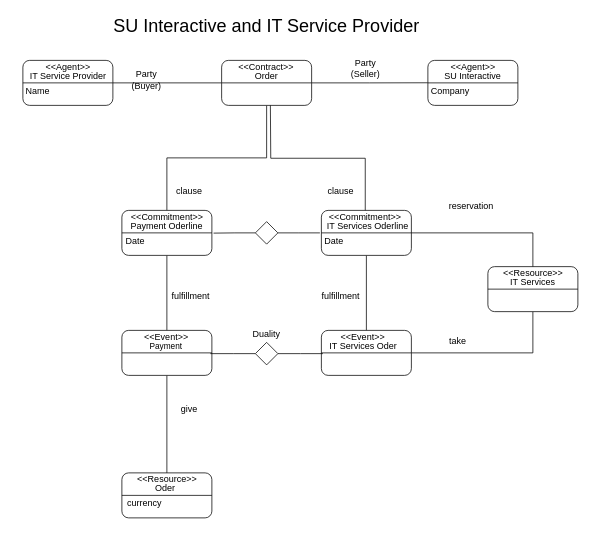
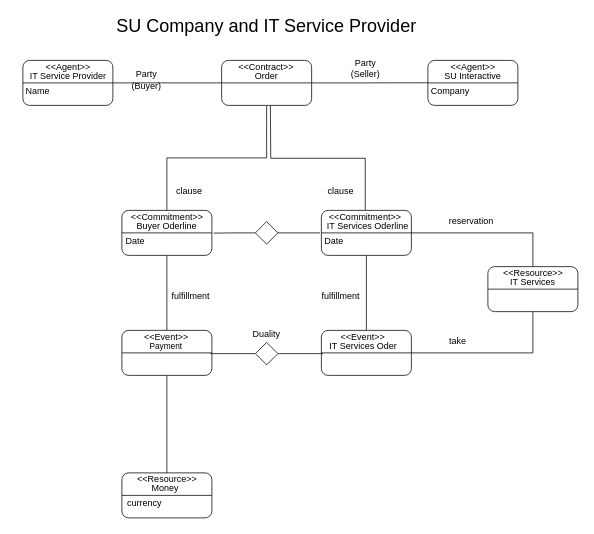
- <mxCell id="2" value="&lt;font style=&quot;font-size: 24px&quot;&gt;SU Interactive and IT Service Provider&lt;br&gt;&lt;/font&gt;" style="text;html=1;strokeColor=none;fillColor=none;align=center;verticalAlign=middle;whiteSpace=wrap;rounded=0;" parent="1" vertex="1"><mxGeometry x="141" y="20" width="428" height="30" as="geometry" /></mxCell>
+ <mxCell id="2" value="&lt;font style=&quot;font-size: 24px&quot;&gt;SU Company and IT Service Provider&lt;br&gt;&lt;/font&gt;" style="text;html=1;strokeColor=none;fillColor=none;align=center;verticalAlign=middle;whiteSpace=wrap;rounded=0;" parent="1" vertex="1"><mxGeometry x="141" y="20" width="428" height="30" as="geometry" /></mxCell>
- <mxCell id="66" value="reservation" style="text;html=1;strokeColor=none;fillColor=none;align=center;verticalAlign=middle;whiteSpace=wrap;rounded=0;fontSize=12;" parent="1" vertex="1"><mxGeometry x="597.5" y="260" width="60" height="30" as="geometry" /></mxCell>
+ <mxCell id="66" value="reservation" style="text;html=1;strokeColor=none;fillColor=none;align=center;verticalAlign=middle;whiteSpace=wrap;rounded=0;fontSize=12;" parent="1" vertex="1"><mxGeometry x="597.5" y="280" width="60" height="30" as="geometry" /></mxCell>
- <mxCell id="25" value="&lt;font style=&quot;font-size: 12px&quot;&gt;Payment Oderline&lt;/font&gt;" style="text;html=1;strokeColor=none;fillColor=none;align=center;verticalAlign=middle;whiteSpace=wrap;rounded=0;fontSize=12;" parent="1" vertex="1"><mxGeometry x="152" y="296" width="140" height="10" as="geometry" /></mxCell>
+ <mxCell id="25" value="&lt;font style=&quot;font-size: 12px&quot;&gt;Buyer Oderline&lt;/font&gt;" style="text;html=1;strokeColor=none;fillColor=none;align=center;verticalAlign=middle;whiteSpace=wrap;rounded=0;fontSize=12;" parent="1" vertex="1"><mxGeometry x="152" y="296" width="140" height="10" as="geometry" /></mxCell>
- <mxCell id="68" value="give" style="text;html=1;strokeColor=none;fillColor=none;align=center;verticalAlign=middle;whiteSpace=wrap;rounded=0;fontSize=12;" parent="1" vertex="1"><mxGeometry x="222" y="530" width="60" height="30" as="geometry" /></mxCell>
- <mxCell id="53" value="Oder" style="text;html=1;strokeColor=none;fillColor=none;align=center;verticalAlign=middle;whiteSpace=wrap;rounded=0;fontSize=12;" parent="1" vertex="1"><mxGeometry x="160" y="646" width="120" height="10" as="geometry" /></mxCell>
+ <mxCell id="53" value="Money" style="text;html=1;strokeColor=none;fillColor=none;align=center;verticalAlign=middle;whiteSpace=wrap;rounded=0;fontSize=12;" parent="1" vertex="1"><mxGeometry x="160" y="646" width="120" height="10" as="geometry" /></mxCell>
